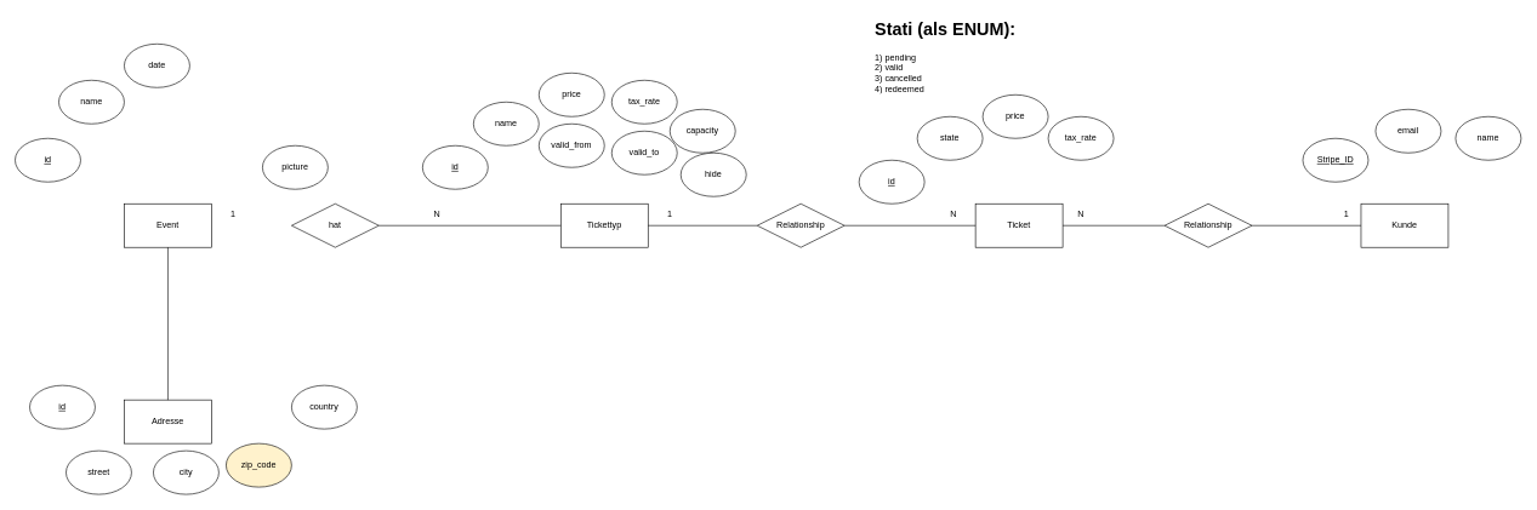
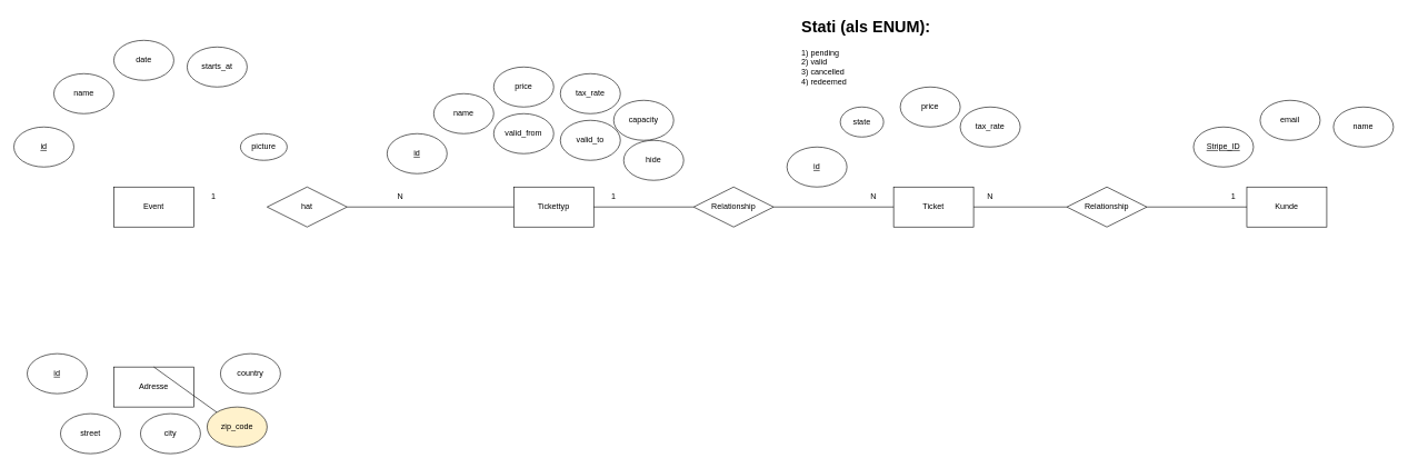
+ <mxCell id="8" value="starts_at" style="ellipse;whiteSpace=wrap;html=1;" vertex="1" parent="1"><mxGeometry x="280" y="70" width="90" height="60" as="geometry" /></mxCell>
- <mxCell id="25" value="state" style="ellipse;whiteSpace=wrap;html=1;" vertex="1" parent="1"><mxGeometry x="1260" y="160" width="90" height="60" as="geometry" /></mxCell>
+ <mxCell id="25" value="state" style="ellipse;whiteSpace=wrap;html=1;" vertex="1" parent="1"><mxGeometry x="1260" y="160" width="65" height="45" as="geometry" /></mxCell>
- <mxCell id="9" value="picture" style="ellipse;whiteSpace=wrap;html=1;" vertex="1" parent="1"><mxGeometry x="360" y="200" width="90" height="60" as="geometry" /></mxCell>
+ <mxCell id="9" value="picture" style="ellipse;whiteSpace=wrap;html=1;" vertex="1" parent="1"><mxGeometry x="360" y="200" width="70" height="40" as="geometry" /></mxCell>
- <mxCell id="42" value="" style="endArrow=none;html=1;rounded=0;entryX=0.5;entryY=1;entryDx=0;entryDy=0;exitX=0.5;exitY=0;exitDx=0;exitDy=0;" edge="1" parent="1" source="41" target="4"><mxGeometry width="50" height="50" relative="1" as="geometry"><mxPoint x="390" y="420" as="sourcePoint" /><mxPoint x="230" y="350" as="targetPoint" /></mxGeometry></mxCell>
+ <mxCell id="42" value="" style="endArrow=none;html=1;rounded=0;exitX=0.5;exitY=0;exitDx=0;exitDy=0;" edge="1" parent="1" source="41" target="45"><mxGeometry width="50" height="50" relative="1" as="geometry"><mxPoint x="390" y="420" as="sourcePoint" /><mxPoint x="230" y="350" as="targetPoint" /></mxGeometry></mxCell>
- <mxCell id="46" value="country" style="ellipse;whiteSpace=wrap;html=1;" vertex="1" parent="1"><mxGeometry x="400" y="530" width="90" height="60" as="geometry" /></mxCell>
+ <mxCell id="46" value="country" style="ellipse;whiteSpace=wrap;html=1;" vertex="1" parent="1"><mxGeometry x="330" y="530" width="90" height="60" as="geometry" /></mxCell>
